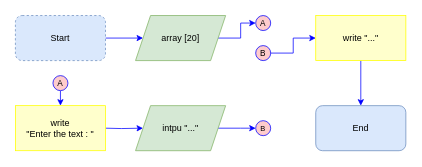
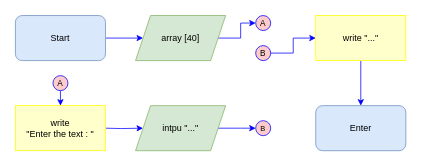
- <mxCell id="3" value="Start" style="rounded=1;whiteSpace=wrap;html=1;fillColor=#dae8fc;strokeColor=#6c8ebf;dashed=1;" parent="1" vertex="1"><mxGeometry x="20" y="20" width="120" height="60" as="geometry" /></mxCell>
+ <mxCell id="3" value="Start" style="rounded=1;whiteSpace=wrap;html=1;fillColor=#dae8fc;strokeColor=#6c8ebf;" parent="1" vertex="1"><mxGeometry x="20" y="20" width="120" height="60" as="geometry" /></mxCell>
- <mxCell id="5" value="array [20]" style="shape=parallelogram;perimeter=parallelogramPerimeter;whiteSpace=wrap;html=1;fixedSize=1;fillColor=#d5e8d4;strokeColor=#82b366;" parent="1" vertex="1"><mxGeometry x="180" y="20" width="120" height="60" as="geometry" /></mxCell>
+ <mxCell id="5" value="array [40]" style="shape=parallelogram;perimeter=parallelogramPerimeter;whiteSpace=wrap;html=1;fixedSize=1;fillColor=#d5e8d4;strokeColor=#82b366;" parent="1" vertex="1"><mxGeometry x="180" y="20" width="120" height="60" as="geometry" /></mxCell>
- <mxCell id="11" value="End" style="rounded=1;whiteSpace=wrap;html=1;fillColor=#dae8fc;strokeColor=#6c8ebf;" parent="1" vertex="1"><mxGeometry x="420" y="140" width="120" height="60" as="geometry" /></mxCell>
+ <mxCell id="11" value="Enter" style="rounded=1;whiteSpace=wrap;html=1;fillColor=#dae8fc;strokeColor=#6c8ebf;" parent="1" vertex="1"><mxGeometry x="420" y="140" width="120" height="60" as="geometry" /></mxCell>
